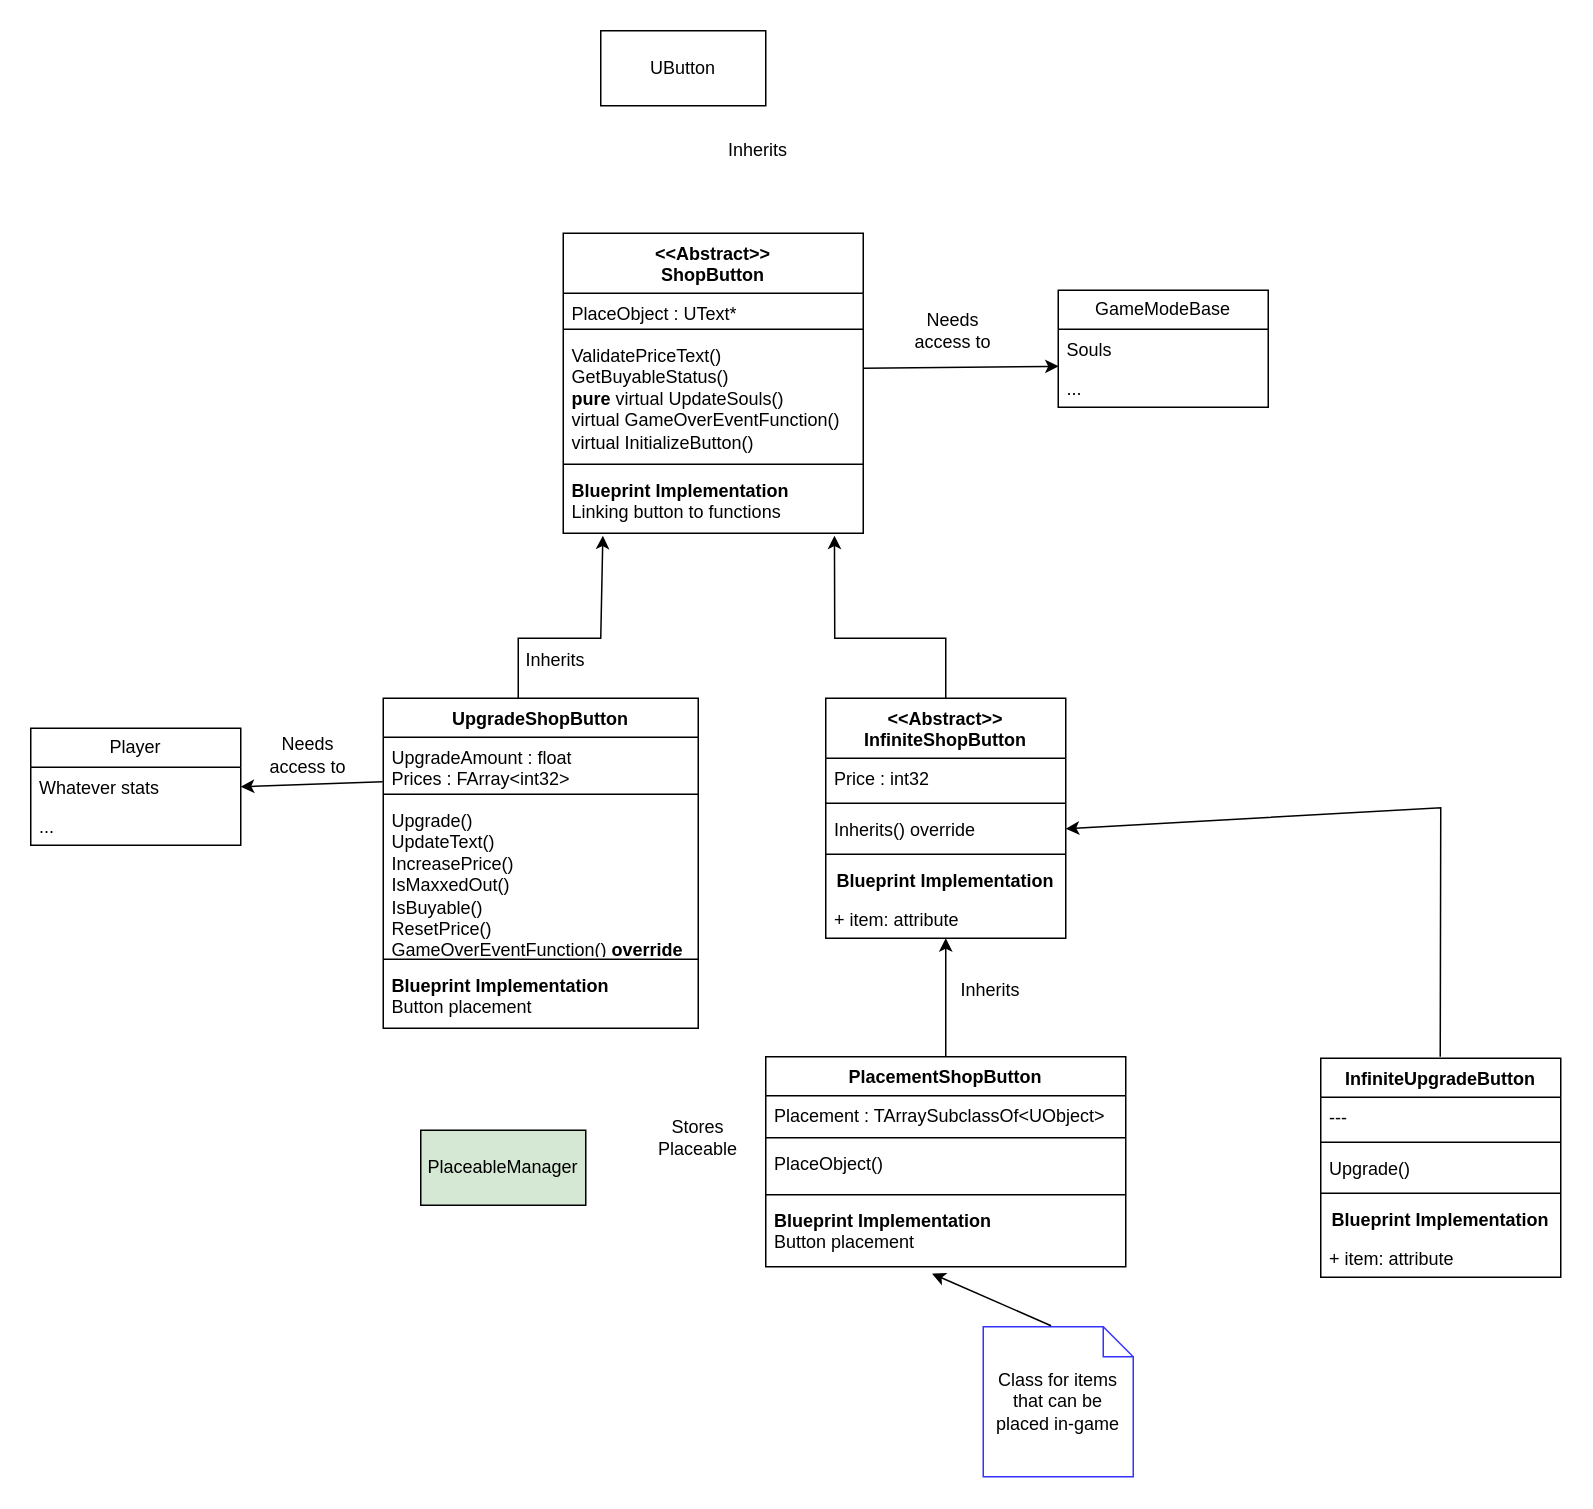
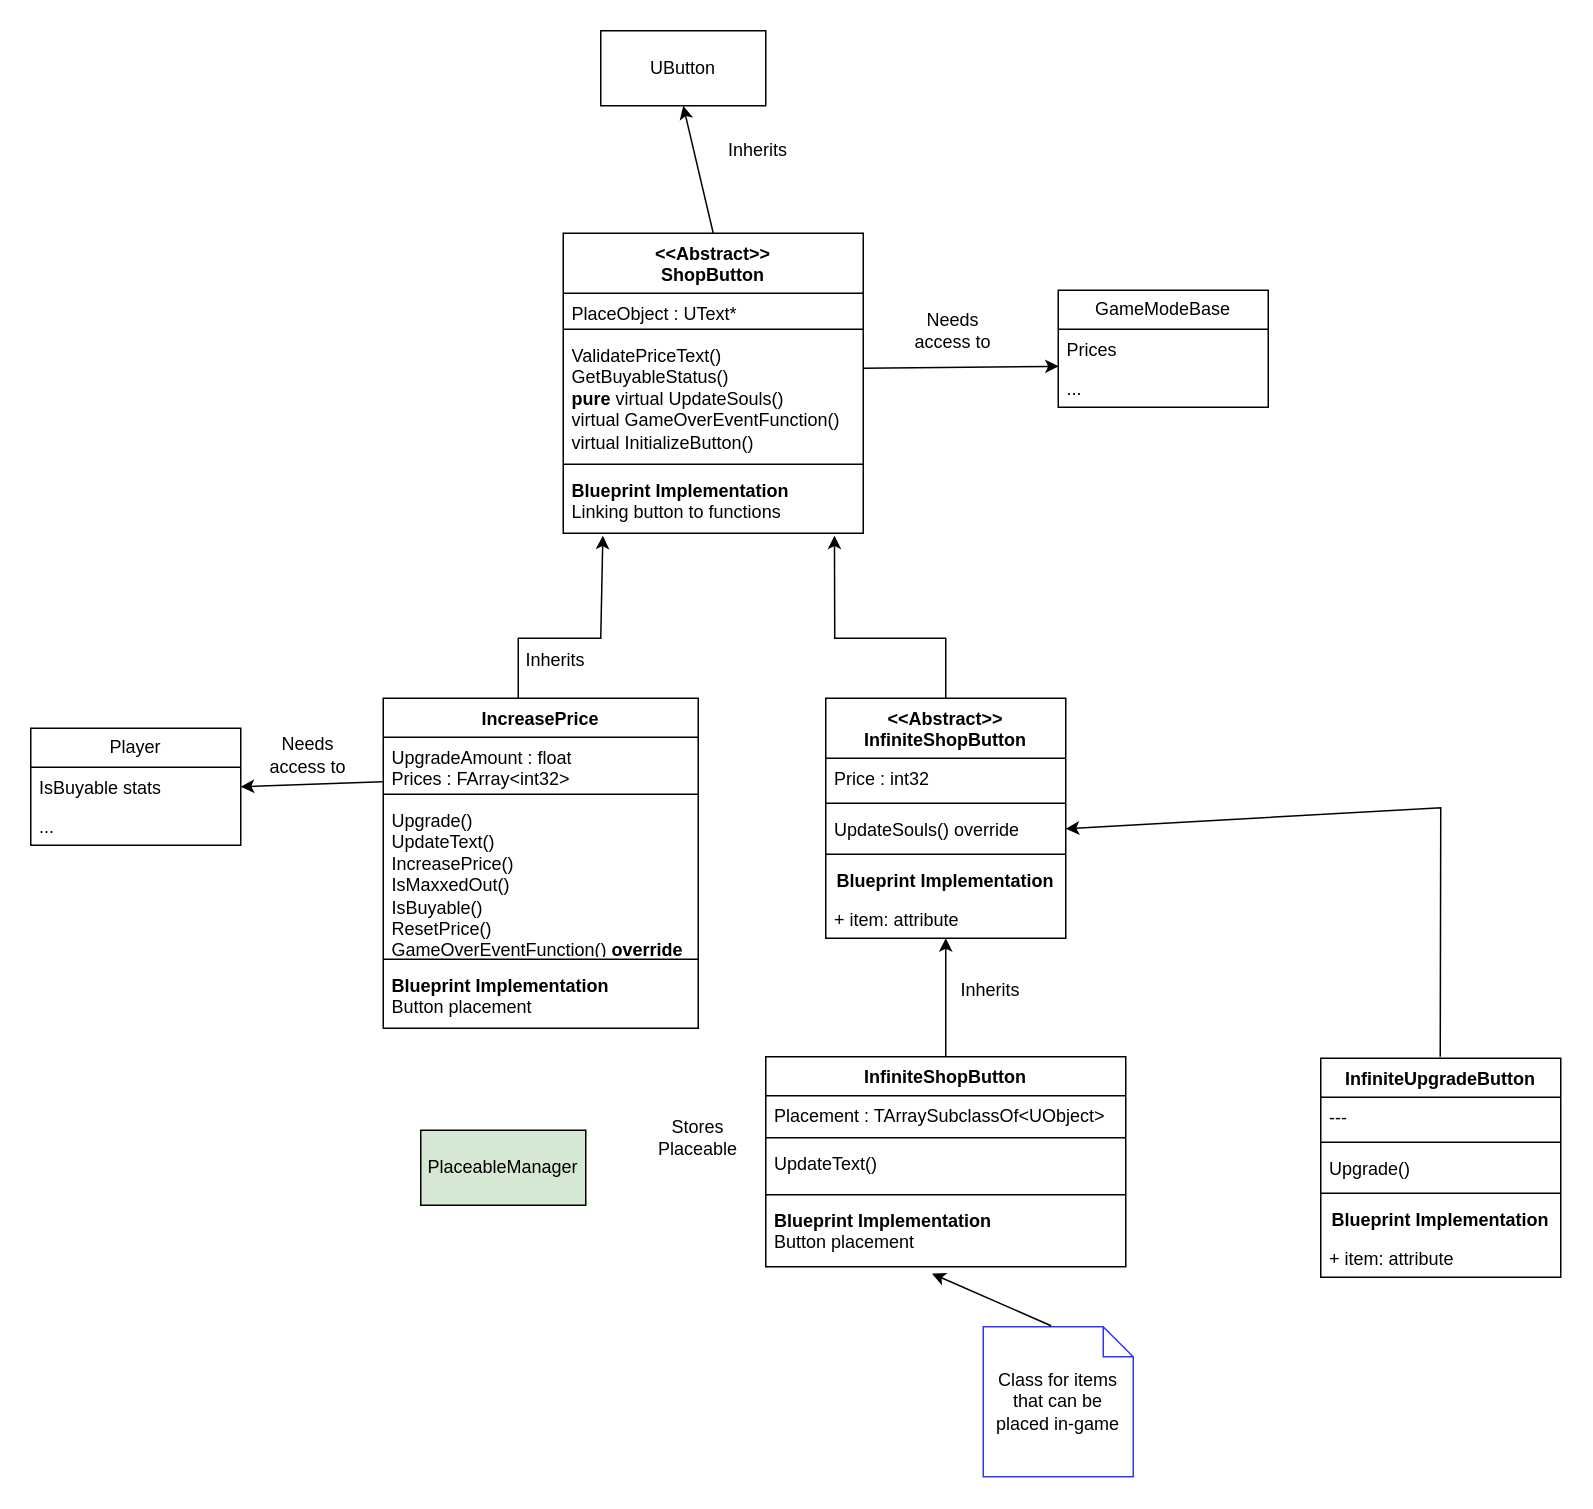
+ <mxCell id="8" value="" style="endArrow=classic;html=1;rounded=0;exitX=0.5;exitY=0;exitDx=0;exitDy=0;entryX=0.5;entryY=1;entryDx=0;entryDy=0;" parent="1" source="2" target="9" edge="1"><mxGeometry width="50" height="50" relative="1" as="geometry"><mxPoint x="475" y="135" as="sourcePoint" /><mxPoint x="475" y="95" as="targetPoint" /></mxGeometry></mxCell>
- <mxCell id="32" value="Souls" style="text;strokeColor=none;fillColor=none;align=left;verticalAlign=top;spacingLeft=4;spacingRight=4;overflow=hidden;rotatable=0;points=[[0,0.5],[1,0.5]];portConstraint=eastwest;whiteSpace=wrap;html=1;" parent="31" vertex="1"><mxGeometry y="26" width="140" height="26" as="geometry" /></mxCell>
+ <mxCell id="32" value="Prices" style="text;strokeColor=none;fillColor=none;align=left;verticalAlign=top;spacingLeft=4;spacingRight=4;overflow=hidden;rotatable=0;points=[[0,0.5],[1,0.5]];portConstraint=eastwest;whiteSpace=wrap;html=1;" parent="31" vertex="1"><mxGeometry y="26" width="140" height="26" as="geometry" /></mxCell>
- <mxCell id="12" value="UpgradeShopButton" style="swimlane;fontStyle=1;align=center;verticalAlign=top;childLayout=stackLayout;horizontal=1;startSize=26;horizontalStack=0;resizeParent=1;resizeParentMax=0;resizeLast=0;collapsible=1;marginBottom=0;whiteSpace=wrap;html=1;" parent="1" vertex="1"><mxGeometry x="255" y="465" width="210" height="220" as="geometry" /></mxCell>
+ <mxCell id="12" value="IncreasePrice" style="swimlane;fontStyle=1;align=center;verticalAlign=top;childLayout=stackLayout;horizontal=1;startSize=26;horizontalStack=0;resizeParent=1;resizeParentMax=0;resizeLast=0;collapsible=1;marginBottom=0;whiteSpace=wrap;html=1;" parent="1" vertex="1"><mxGeometry x="255" y="465" width="210" height="220" as="geometry" /></mxCell>
- <mxCell id="36" value="Whatever stats" style="text;strokeColor=none;fillColor=none;align=left;verticalAlign=top;spacingLeft=4;spacingRight=4;overflow=hidden;rotatable=0;points=[[0,0.5],[1,0.5]];portConstraint=eastwest;whiteSpace=wrap;html=1;" parent="35" vertex="1"><mxGeometry y="26" width="140" height="26" as="geometry" /></mxCell>
+ <mxCell id="36" value="IsBuyable stats" style="text;strokeColor=none;fillColor=none;align=left;verticalAlign=top;spacingLeft=4;spacingRight=4;overflow=hidden;rotatable=0;points=[[0,0.5],[1,0.5]];portConstraint=eastwest;whiteSpace=wrap;html=1;" parent="35" vertex="1"><mxGeometry y="26" width="140" height="26" as="geometry" /></mxCell>
- <mxCell id="43" value="Inherits() override" style="text;strokeColor=none;fillColor=none;align=left;verticalAlign=top;spacingLeft=4;spacingRight=4;overflow=hidden;rotatable=0;points=[[0,0.5],[1,0.5]];portConstraint=eastwest;whiteSpace=wrap;html=1;" parent="40" vertex="1"><mxGeometry y="74" width="160" height="26" as="geometry" /></mxCell>
+ <mxCell id="43" value="UpdateSouls() override" style="text;strokeColor=none;fillColor=none;align=left;verticalAlign=top;spacingLeft=4;spacingRight=4;overflow=hidden;rotatable=0;points=[[0,0.5],[1,0.5]];portConstraint=eastwest;whiteSpace=wrap;html=1;" parent="40" vertex="1"><mxGeometry y="74" width="160" height="26" as="geometry" /></mxCell>
- <mxCell id="21" value="PlacementShopButton" style="swimlane;fontStyle=1;align=center;verticalAlign=top;childLayout=stackLayout;horizontal=1;startSize=26;horizontalStack=0;resizeParent=1;resizeParentMax=0;resizeLast=0;collapsible=1;marginBottom=0;whiteSpace=wrap;html=1;" parent="1" vertex="1"><mxGeometry x="510" y="704" width="240" height="140" as="geometry" /></mxCell>
+ <mxCell id="21" value="InfiniteShopButton" style="swimlane;fontStyle=1;align=center;verticalAlign=top;childLayout=stackLayout;horizontal=1;startSize=26;horizontalStack=0;resizeParent=1;resizeParentMax=0;resizeLast=0;collapsible=1;marginBottom=0;whiteSpace=wrap;html=1;" parent="1" vertex="1"><mxGeometry x="510" y="704" width="240" height="140" as="geometry" /></mxCell>
- <mxCell id="24" value="PlaceObject()" style="text;strokeColor=none;fillColor=none;align=left;verticalAlign=top;spacingLeft=4;spacingRight=4;overflow=hidden;rotatable=0;points=[[0,0.5],[1,0.5]];portConstraint=eastwest;whiteSpace=wrap;html=1;" parent="21" vertex="1"><mxGeometry y="58" width="240" height="30" as="geometry" /></mxCell>
+ <mxCell id="24" value="UpdateText()" style="text;strokeColor=none;fillColor=none;align=left;verticalAlign=top;spacingLeft=4;spacingRight=4;overflow=hidden;rotatable=0;points=[[0,0.5],[1,0.5]];portConstraint=eastwest;whiteSpace=wrap;html=1;" parent="21" vertex="1"><mxGeometry y="58" width="240" height="30" as="geometry" /></mxCell>
